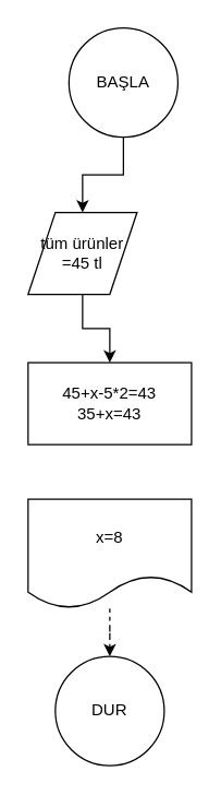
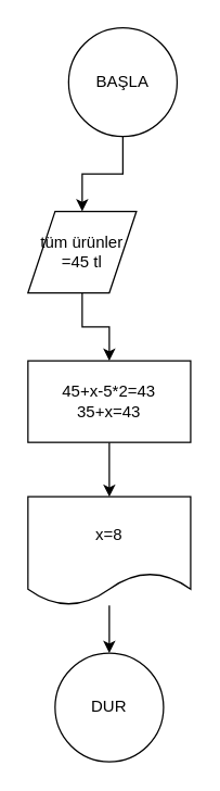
+ <mxCell id="7" value="" style="edgeStyle=orthogonalEdgeStyle;rounded=0;orthogonalLoop=1;jettySize=auto;html=1;" edge="1" parent="1" source="8" target="10"><mxGeometry relative="1" as="geometry" /></mxCell>
- <mxCell id="9" value="" style="edgeStyle=orthogonalEdgeStyle;rounded=0;orthogonalLoop=1;jettySize=auto;html=1;dashed=1;" edge="1" parent="1" source="10" target="2"><mxGeometry relative="1" as="geometry" /></mxCell>
+ <mxCell id="9" value="" style="edgeStyle=orthogonalEdgeStyle;rounded=0;orthogonalLoop=1;jettySize=auto;html=1;" edge="1" parent="1" source="10" target="2"><mxGeometry relative="1" as="geometry" /></mxCell>
